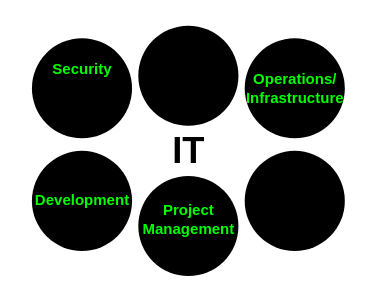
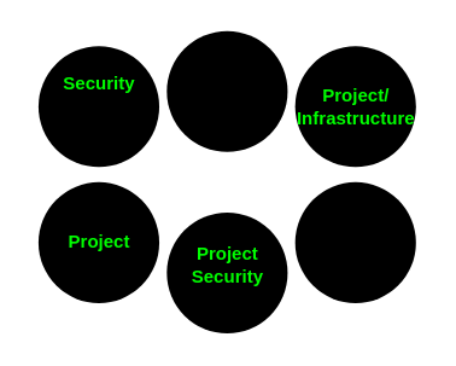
- <mxCell id="11" value="Operations/&lt;br&gt;Infrastructure" style="text;html=1;resizable=0;autosize=1;align=center;verticalAlign=middle;points=[];rounded=0;strokeWidth=3;fontStyle=1;fontSize=12;labelBackgroundColor=none;labelBorderColor=none;fontColor=#00FF00;" vertex="1" parent="1"><mxGeometry x="190" y="55" width="90" height="30" as="geometry" /></mxCell>
+ <mxCell id="11" value="Project/&lt;br&gt;Infrastructure" style="text;html=1;resizable=0;autosize=1;align=center;verticalAlign=middle;points=[];rounded=0;strokeWidth=3;fontStyle=1;fontSize=12;labelBackgroundColor=none;labelBorderColor=none;fontColor=#00FF00;" vertex="1" parent="1"><mxGeometry x="190" y="55" width="90" height="30" as="geometry" /></mxCell>
- <mxCell id="2" value="IT" style="text;html=1;resizable=0;autosize=1;align=center;verticalAlign=middle;points=[];fillColor=none;strokeColor=none;rounded=0;fontSize=29;fontStyle=1" vertex="1" parent="1"><mxGeometry x="130" y="100" width="40" height="40" as="geometry" /></mxCell>
- <mxCell id="6" value="Development" style="text;html=1;resizable=0;autosize=1;align=center;verticalAlign=middle;points=[];rounded=0;strokeWidth=3;fontStyle=1;fontSize=12;labelBackgroundColor=none;labelBorderColor=none;fontColor=#00FF00;" vertex="1" parent="1"><mxGeometry x="20" y="150" width="90" height="20" as="geometry" /></mxCell>
+ <mxCell id="6" value="Project" style="text;html=1;resizable=0;autosize=1;align=center;verticalAlign=middle;points=[];rounded=0;strokeWidth=3;fontStyle=1;fontSize=12;labelBackgroundColor=none;labelBorderColor=none;fontColor=#00FF00;" vertex="1" parent="1"><mxGeometry x="20" y="150" width="90" height="20" as="geometry" /></mxCell>
- <mxCell id="9" value="Project&lt;br&gt;Management" style="text;html=1;resizable=0;autosize=1;align=center;verticalAlign=middle;points=[];rounded=0;strokeWidth=3;fontStyle=1;fontSize=12;labelBackgroundColor=none;labelBorderColor=none;fontColor=#00FF00;" vertex="1" parent="1"><mxGeometry x="105" y="160" width="90" height="30" as="geometry" /></mxCell>
+ <mxCell id="9" value="Project&lt;br&gt;Security" style="text;html=1;resizable=0;autosize=1;align=center;verticalAlign=middle;points=[];rounded=0;strokeWidth=3;fontStyle=1;fontSize=12;labelBackgroundColor=none;labelBorderColor=none;fontColor=#00FF00;" vertex="1" parent="1"><mxGeometry x="105" y="160" width="90" height="30" as="geometry" /></mxCell>
